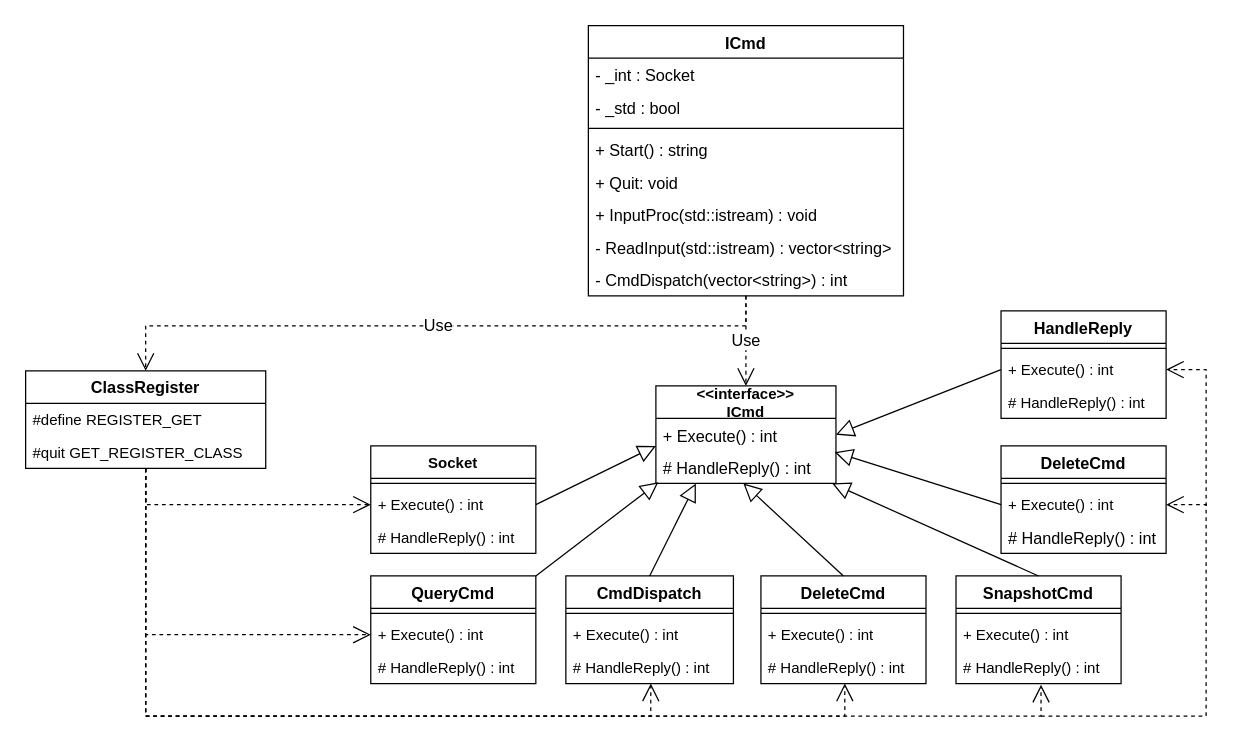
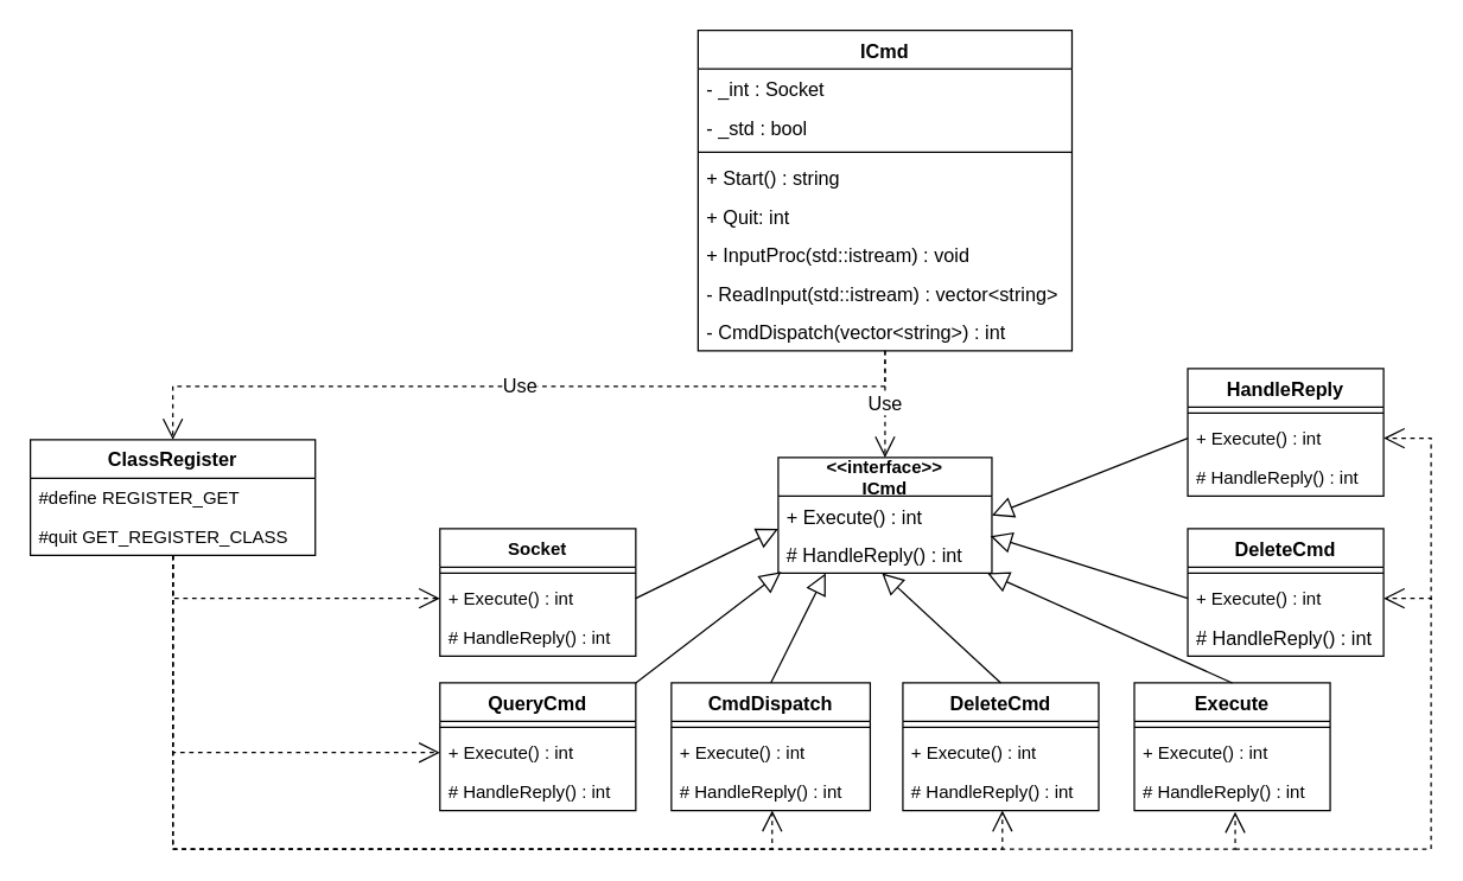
- <mxCell id="7" value="+ Quit: void" style="text;strokeColor=none;fillColor=none;align=left;verticalAlign=top;spacingLeft=4;spacingRight=4;overflow=hidden;rotatable=0;points=[[0,0.5],[1,0.5]];portConstraint=eastwest;fontFamily=Helvetica;fontStyle=0;labelBorderColor=none;spacingTop=0;spacing=2;fontSize=13;" vertex="1" parent="2"><mxGeometry y="112" width="252" height="26" as="geometry" /></mxCell>
+ <mxCell id="7" value="+ Quit: int" style="text;strokeColor=none;fillColor=none;align=left;verticalAlign=top;spacingLeft=4;spacingRight=4;overflow=hidden;rotatable=0;points=[[0,0.5],[1,0.5]];portConstraint=eastwest;fontFamily=Helvetica;fontStyle=0;labelBorderColor=none;spacingTop=0;spacing=2;fontSize=13;" vertex="1" parent="2"><mxGeometry y="112" width="252" height="26" as="geometry" /></mxCell>
- <mxCell id="34" value="SnapshotCmd" style="swimlane;fontStyle=1;align=center;verticalAlign=top;childLayout=stackLayout;horizontal=1;startSize=26;horizontalStack=0;resizeParent=1;resizeParentMax=0;resizeLast=0;collapsible=1;marginBottom=0;labelBorderColor=none;fontFamily=Helvetica;fontSize=13;" vertex="1" parent="1"><mxGeometry x="764" y="460" width="132" height="86" as="geometry" /></mxCell>
+ <mxCell id="34" value="Execute" style="swimlane;fontStyle=1;align=center;verticalAlign=top;childLayout=stackLayout;horizontal=1;startSize=26;horizontalStack=0;resizeParent=1;resizeParentMax=0;resizeLast=0;collapsible=1;marginBottom=0;labelBorderColor=none;fontFamily=Helvetica;fontSize=13;" vertex="1" parent="1"><mxGeometry x="764" y="460" width="132" height="86" as="geometry" /></mxCell>
